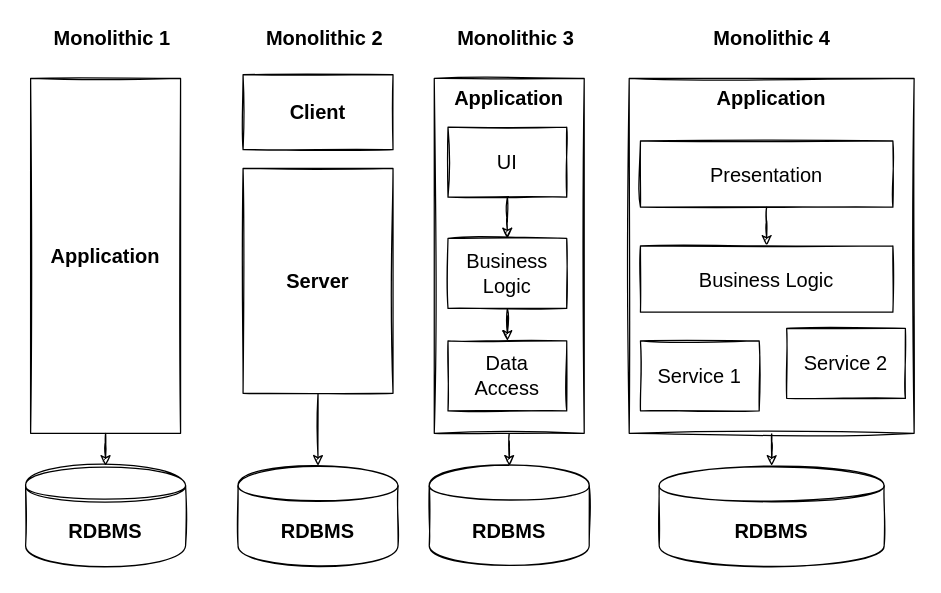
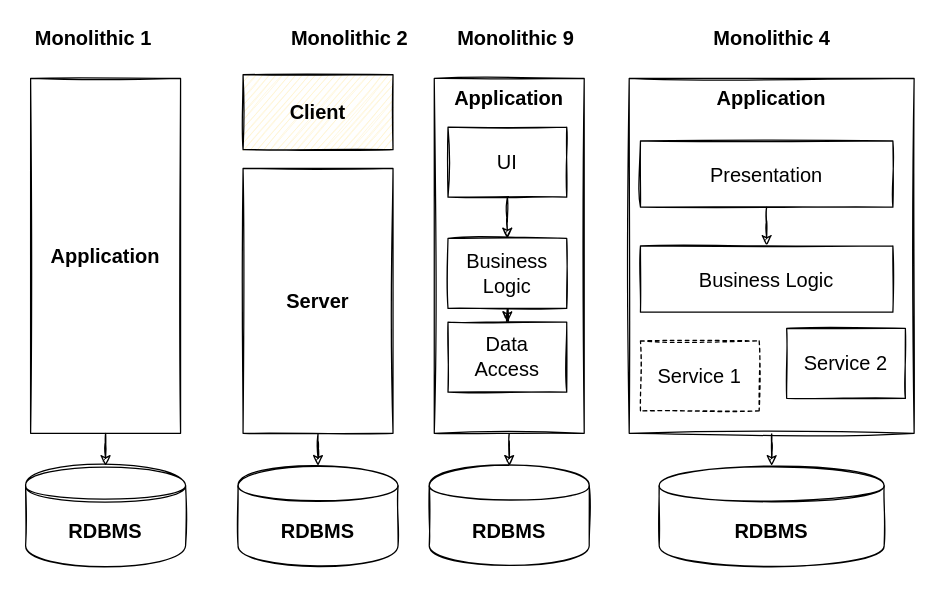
- <mxCell id="5" value="Monolithic 1" style="text;html=1;strokeColor=none;fillColor=none;align=center;verticalAlign=middle;whiteSpace=wrap;rounded=0;sketch=1;fontSize=16;fontStyle=1" vertex="1" parent="1"><mxGeometry x="38" y="20" width="103" height="20" as="geometry" /></mxCell>
+ <mxCell id="5" value="Monolithic 1" style="text;html=1;strokeColor=none;fillColor=none;align=center;verticalAlign=middle;whiteSpace=wrap;rounded=0;sketch=1;fontSize=16;fontStyle=1" vertex="1" parent="1"><mxGeometry x="23" y="20" width="103" height="20" as="geometry" /></mxCell>
- <mxCell id="9" value="Monolithic 2" style="text;html=1;strokeColor=none;fillColor=none;align=center;verticalAlign=middle;whiteSpace=wrap;rounded=0;sketch=1;fontSize=16;fontStyle=1" vertex="1" parent="1"><mxGeometry x="208" y="20" width="103" height="20" as="geometry" /></mxCell>
+ <mxCell id="9" value="Monolithic 2" style="text;html=1;strokeColor=none;fillColor=none;align=center;verticalAlign=middle;whiteSpace=wrap;rounded=0;sketch=1;fontSize=16;fontStyle=1" vertex="1" parent="1"><mxGeometry x="228" y="20" width="103" height="20" as="geometry" /></mxCell>
- <mxCell id="14" value="Monolithic 3" style="text;html=1;strokeColor=none;fillColor=none;align=center;verticalAlign=middle;whiteSpace=wrap;rounded=0;sketch=1;fontSize=16;fontStyle=1" vertex="1" parent="1"><mxGeometry x="361" y="20" width="103" height="20" as="geometry" /></mxCell>
+ <mxCell id="14" value="Monolithic 9" style="text;html=1;strokeColor=none;fillColor=none;align=center;verticalAlign=middle;whiteSpace=wrap;rounded=0;sketch=1;fontSize=16;fontStyle=1" vertex="1" parent="1"><mxGeometry x="361" y="20" width="103" height="20" as="geometry" /></mxCell>
- <mxCell id="10" value="Client" style="rounded=0;whiteSpace=wrap;html=1;sketch=1;fontSize=16;fontStyle=1" vertex="1" parent="1"><mxGeometry x="194" y="59" width="120" height="60" as="geometry" /></mxCell>
+ <mxCell id="10" value="Client" style="rounded=0;whiteSpace=wrap;html=1;sketch=1;fontSize=16;fontStyle=1;fillColor=#fff2cc;" vertex="1" parent="1"><mxGeometry x="194" y="59" width="120" height="60" as="geometry" /></mxCell>
- <mxCell id="8" value="Server" style="rounded=0;whiteSpace=wrap;html=1;sketch=1;fontStyle=1;fontSize=16;" vertex="1" parent="1"><mxGeometry x="194" y="134" width="120" height="180" as="geometry" /></mxCell>
+ <mxCell id="8" value="Server" style="rounded=0;whiteSpace=wrap;html=1;sketch=1;fontStyle=1;fontSize=16;" vertex="1" parent="1"><mxGeometry x="194" y="134" width="120" height="212" as="geometry" /></mxCell>
- <mxCell id="19" value="Data &lt;br&gt;Access" style="rounded=0;whiteSpace=wrap;html=1;sketch=1;fontSize=16;" vertex="1" parent="1"><mxGeometry x="358" y="272" width="95" height="56" as="geometry" /></mxCell>
+ <mxCell id="19" value="Data &lt;br&gt;Access" style="rounded=0;whiteSpace=wrap;html=1;sketch=1;fontSize=16;" vertex="1" parent="1"><mxGeometry x="358" y="257" width="95" height="56" as="geometry" /></mxCell>
- <mxCell id="29" value="Service 1" style="rounded=0;whiteSpace=wrap;html=1;sketch=1;fontSize=16;" vertex="1" parent="1"><mxGeometry x="512" y="272" width="95" height="56" as="geometry" /></mxCell>
+ <mxCell id="29" value="Service 1" style="rounded=0;whiteSpace=wrap;html=1;sketch=1;fontSize=16;dashed=1;" vertex="1" parent="1"><mxGeometry x="512" y="272" width="95" height="56" as="geometry" /></mxCell>
